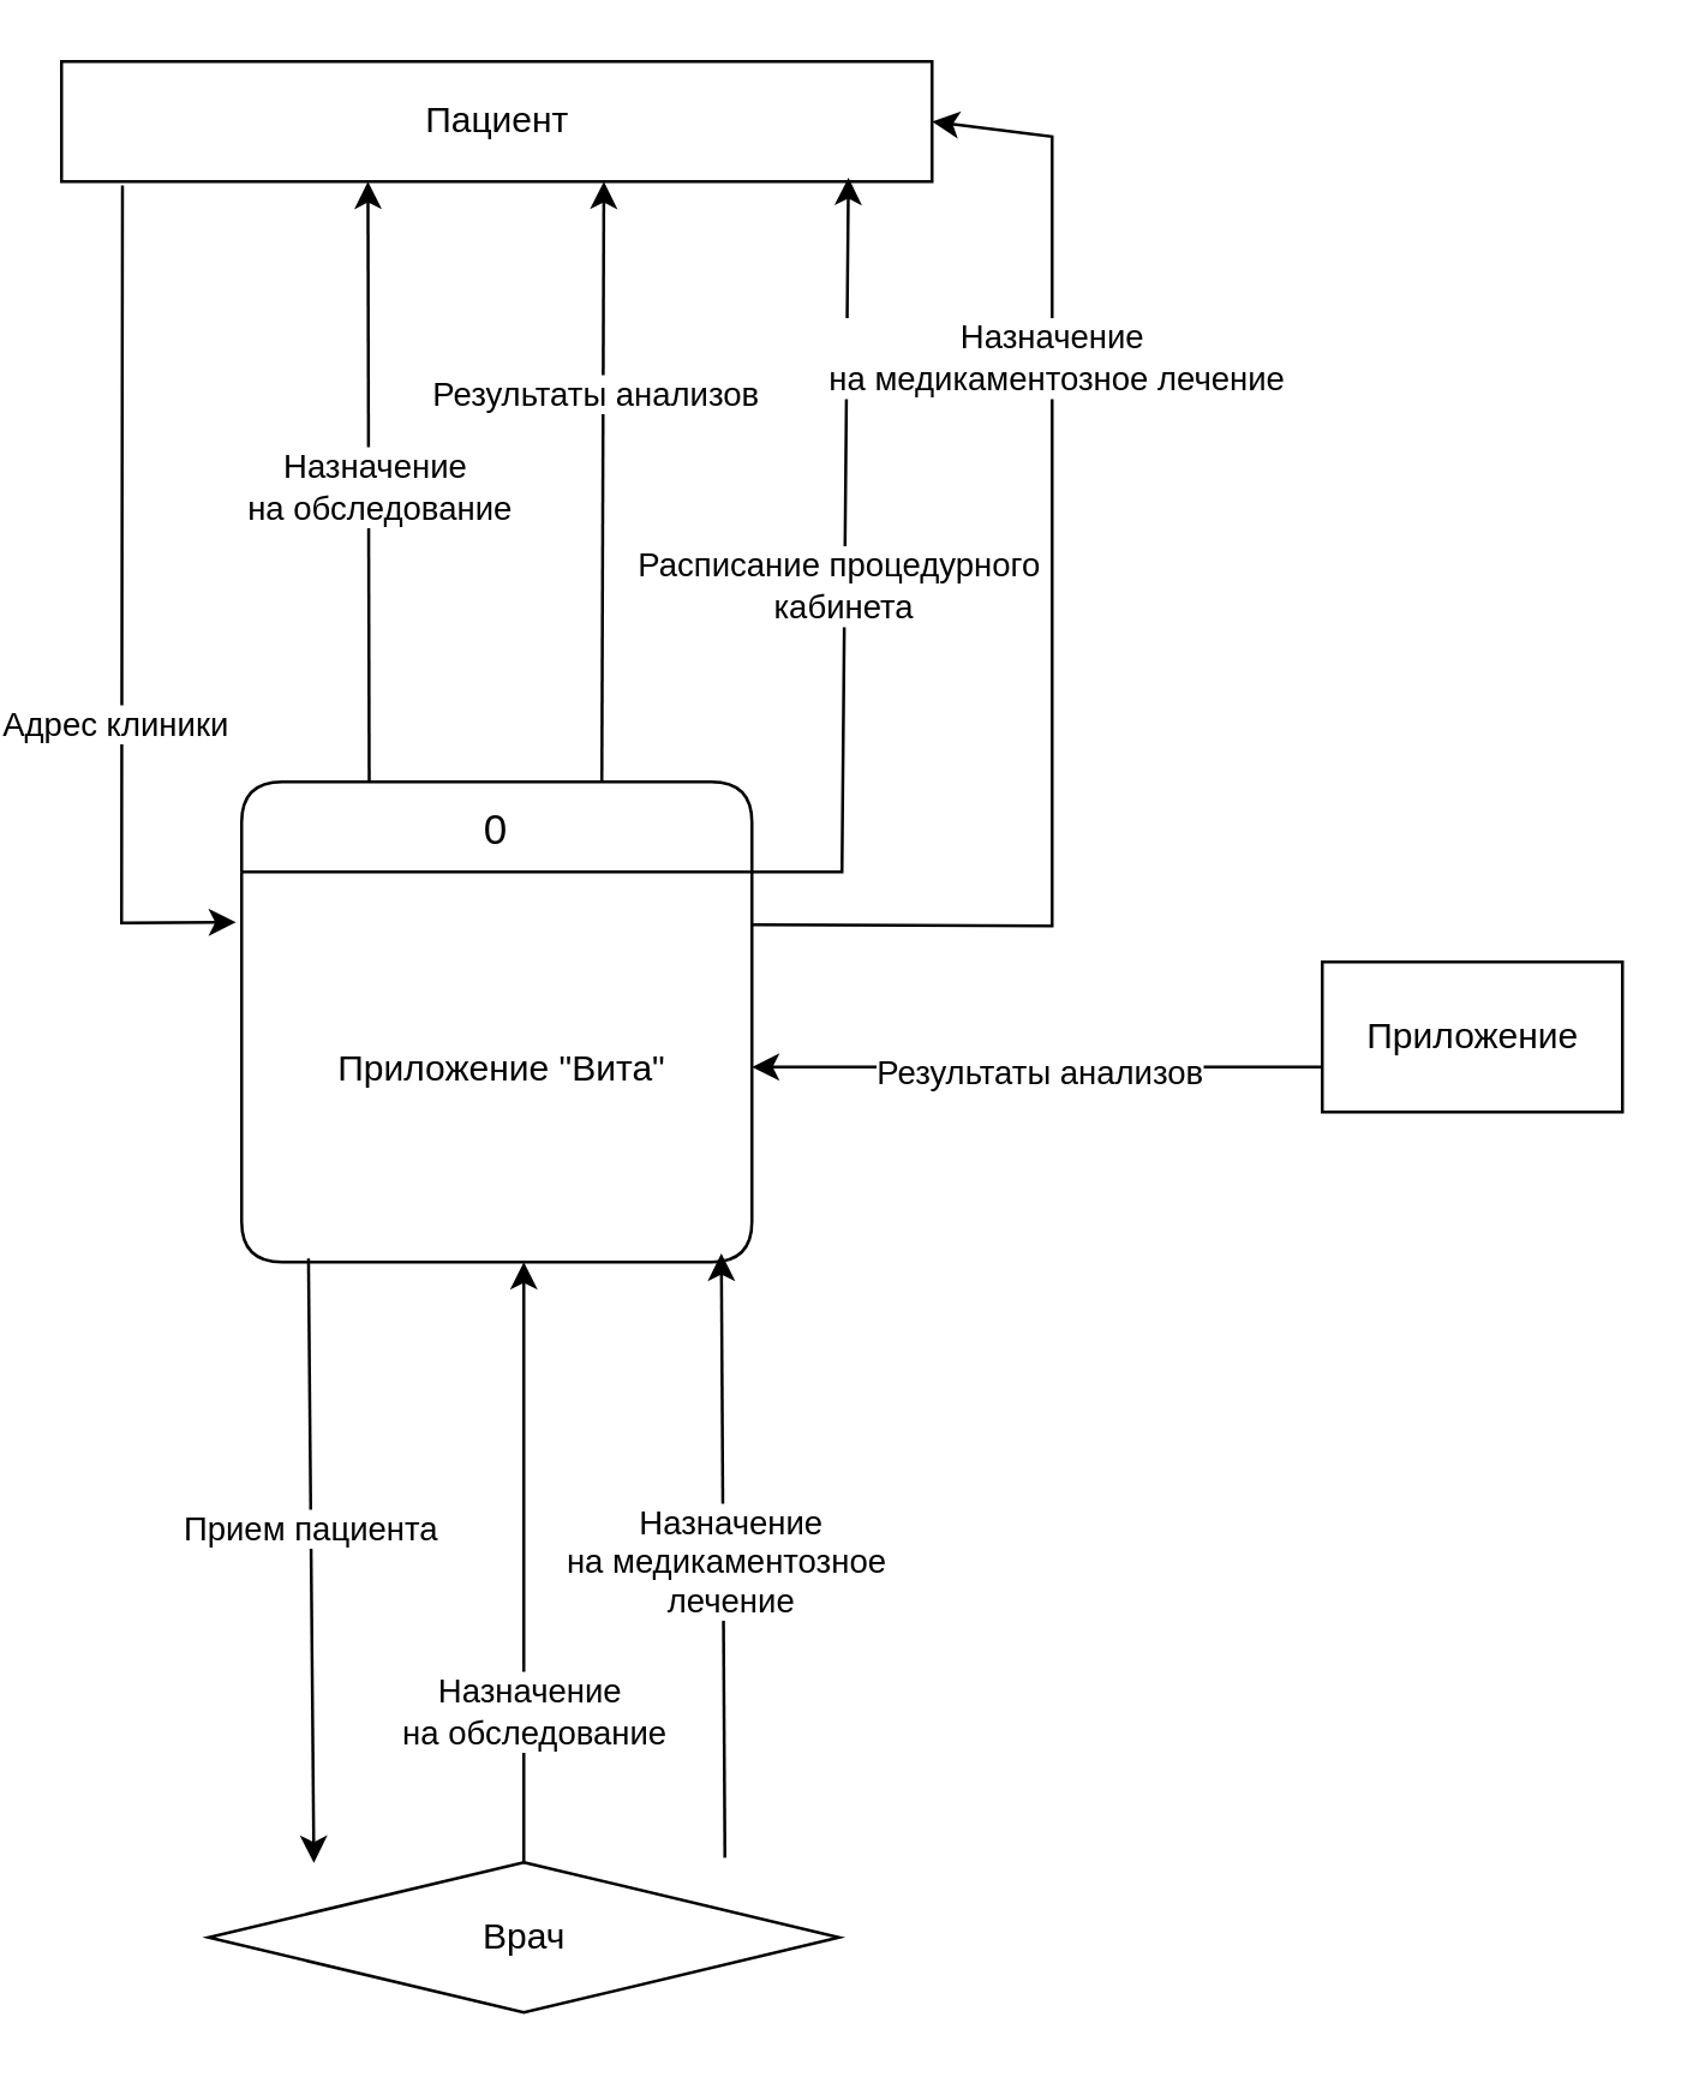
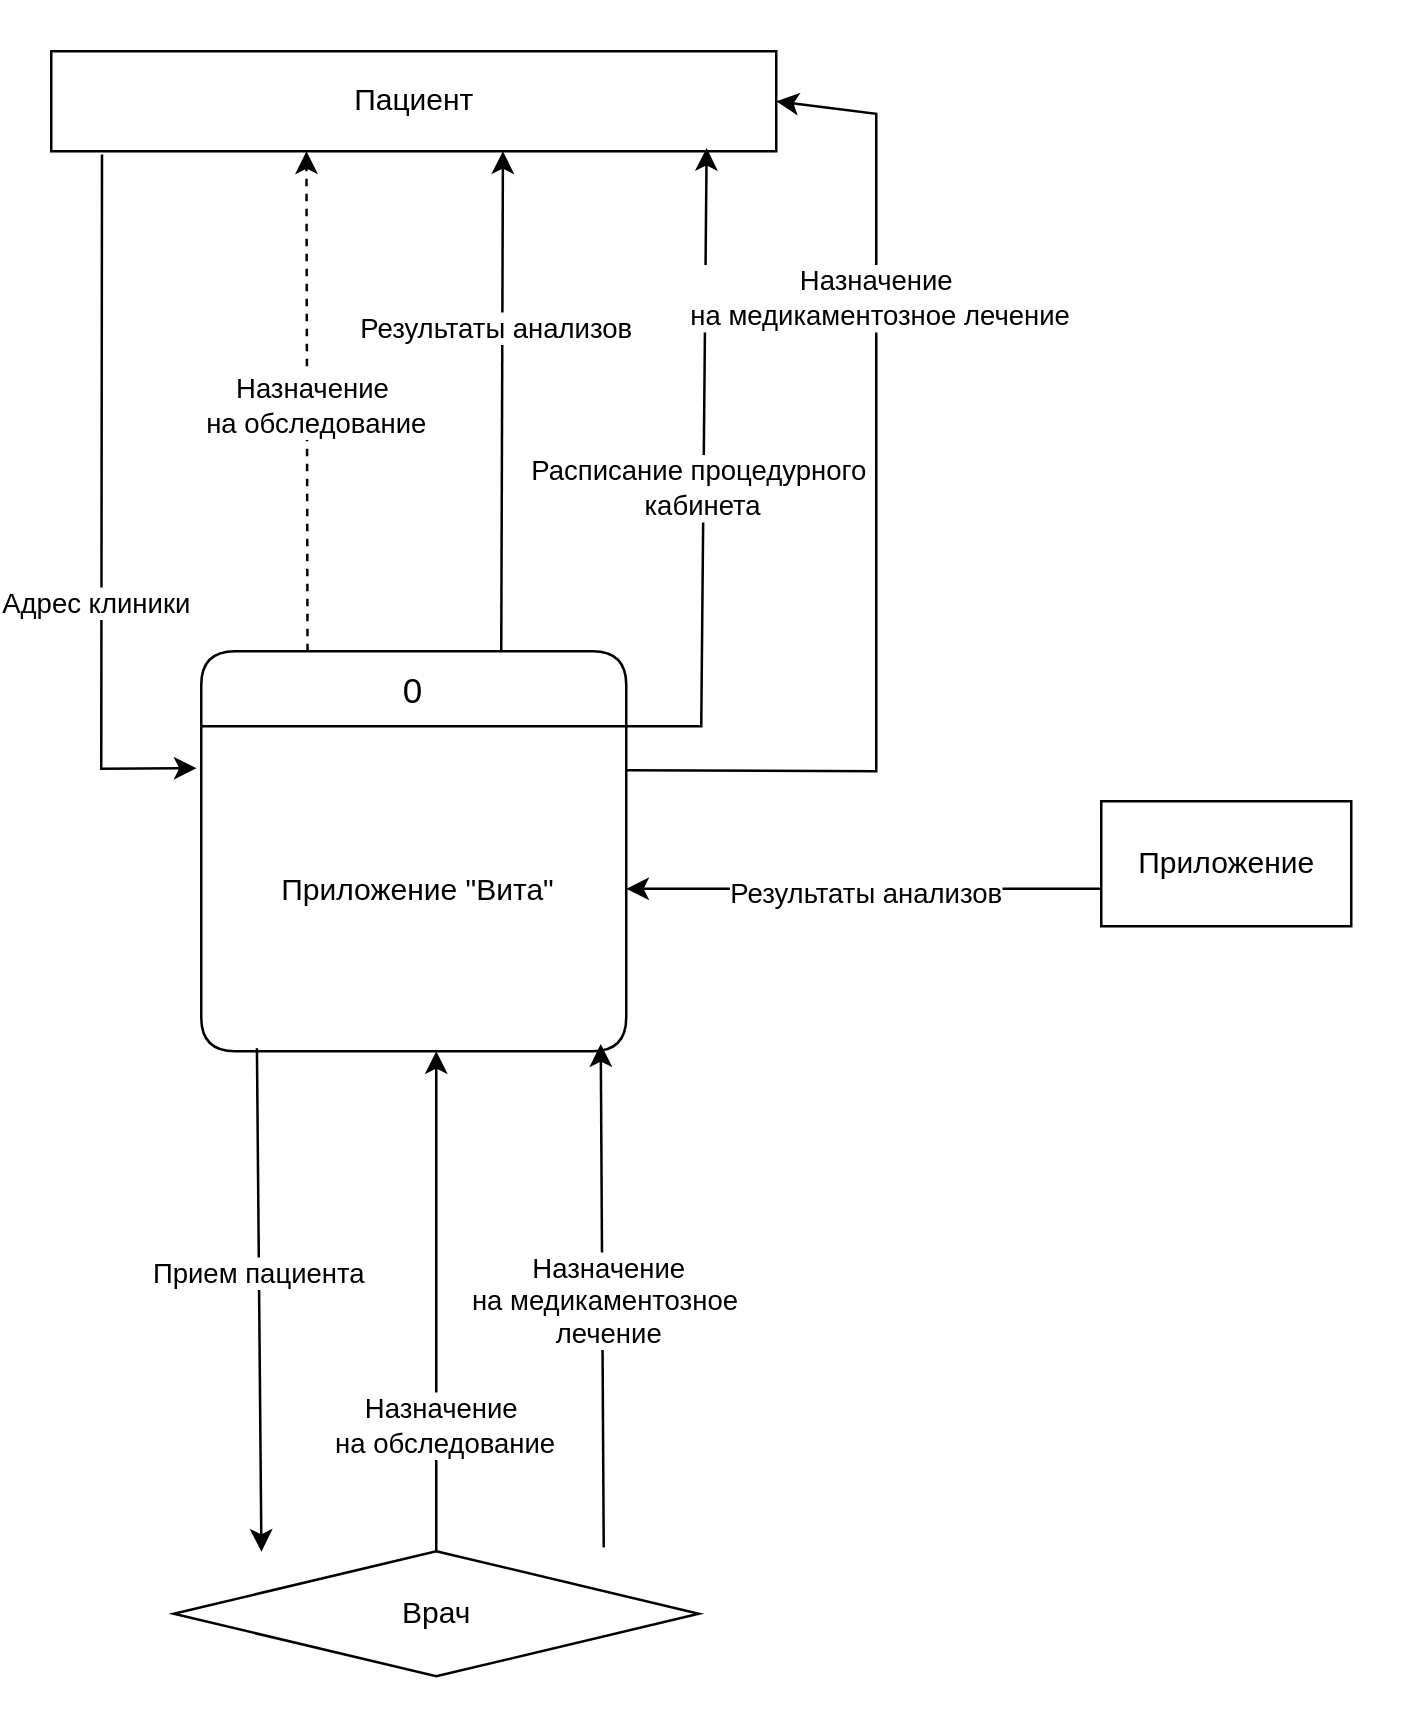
- <mxCell id="21" value="" style="endArrow=classic;html=1;rounded=0;exitX=0.25;exitY=0;exitDx=0;exitDy=0;entryX=0.352;entryY=1;entryDx=0;entryDy=0;entryPerimeter=0;" parent="1" source="5" target="4" edge="1"><mxGeometry width="50" height="50" relative="1" as="geometry"><mxPoint x="160" y="320" as="sourcePoint" /><mxPoint x="123" y="80" as="targetPoint" /></mxGeometry></mxCell>
+ <mxCell id="21" value="" style="endArrow=classic;html=1;rounded=0;exitX=0.25;exitY=0;exitDx=0;exitDy=0;entryX=0.352;entryY=1;entryDx=0;entryDy=0;entryPerimeter=0;dashed=1;" parent="1" source="5" target="4" edge="1"><mxGeometry width="50" height="50" relative="1" as="geometry"><mxPoint x="160" y="320" as="sourcePoint" /><mxPoint x="123" y="80" as="targetPoint" /></mxGeometry></mxCell>
